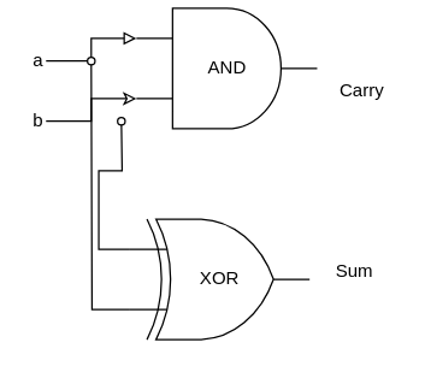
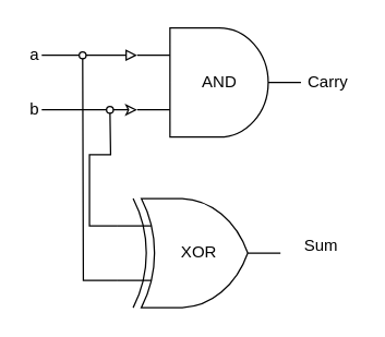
- <mxCell id="2" value="AND" style="verticalLabelPosition=middle;shadow=0;dashed=0;align=center;html=1;verticalAlign=middle;shape=mxgraph.electrical.logic_gates.logic_gate;operation=and;labelPosition=center;" parent="1" vertex="1"><mxGeometry x="90" y="5" width="120" height="80" as="geometry" /></mxCell>
+ <mxCell id="2" value="AND" style="verticalLabelPosition=middle;shadow=0;dashed=0;align=center;html=1;verticalAlign=middle;shape=mxgraph.electrical.logic_gates.logic_gate;operation=and;labelPosition=center;" parent="1" vertex="1"><mxGeometry x="100" y="20" width="120" height="80" as="geometry" /></mxCell>
